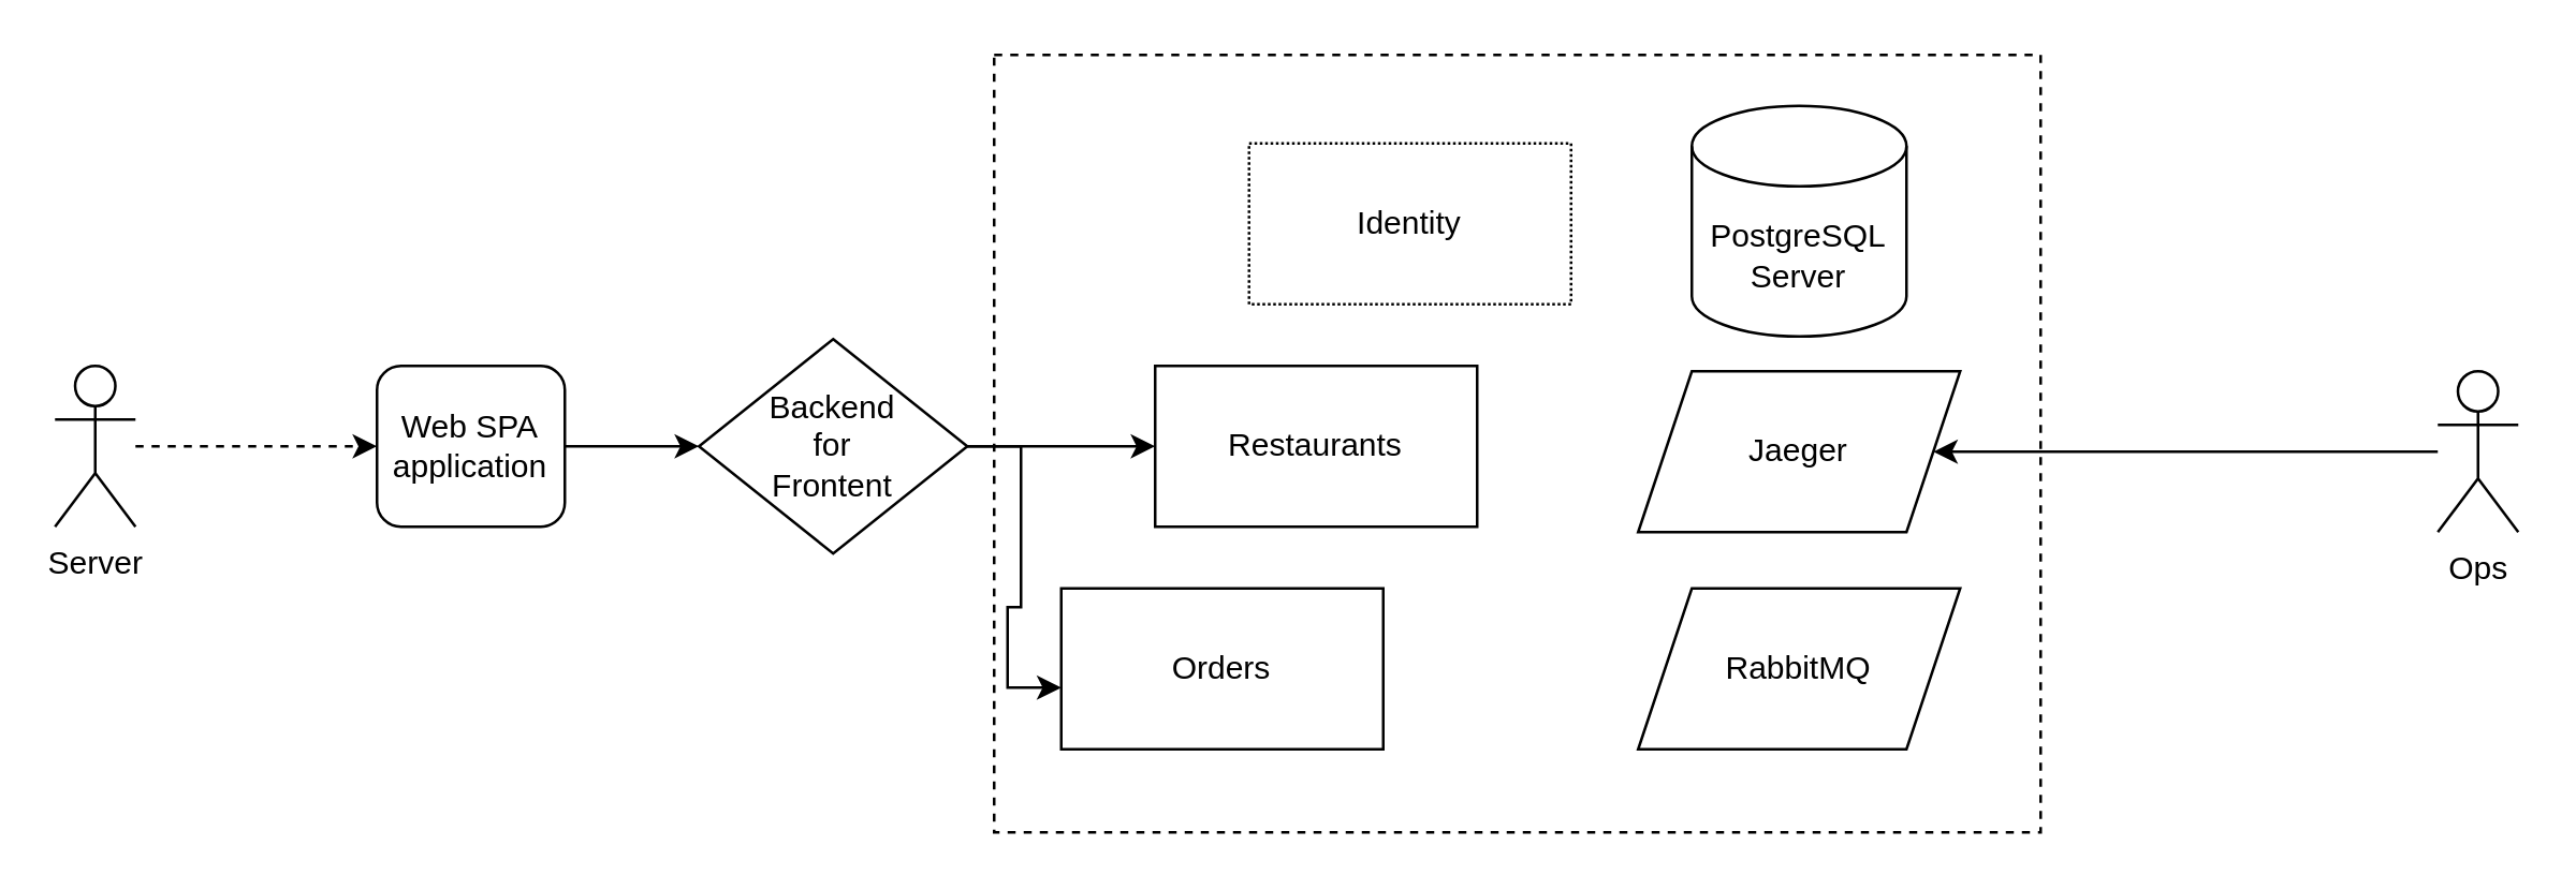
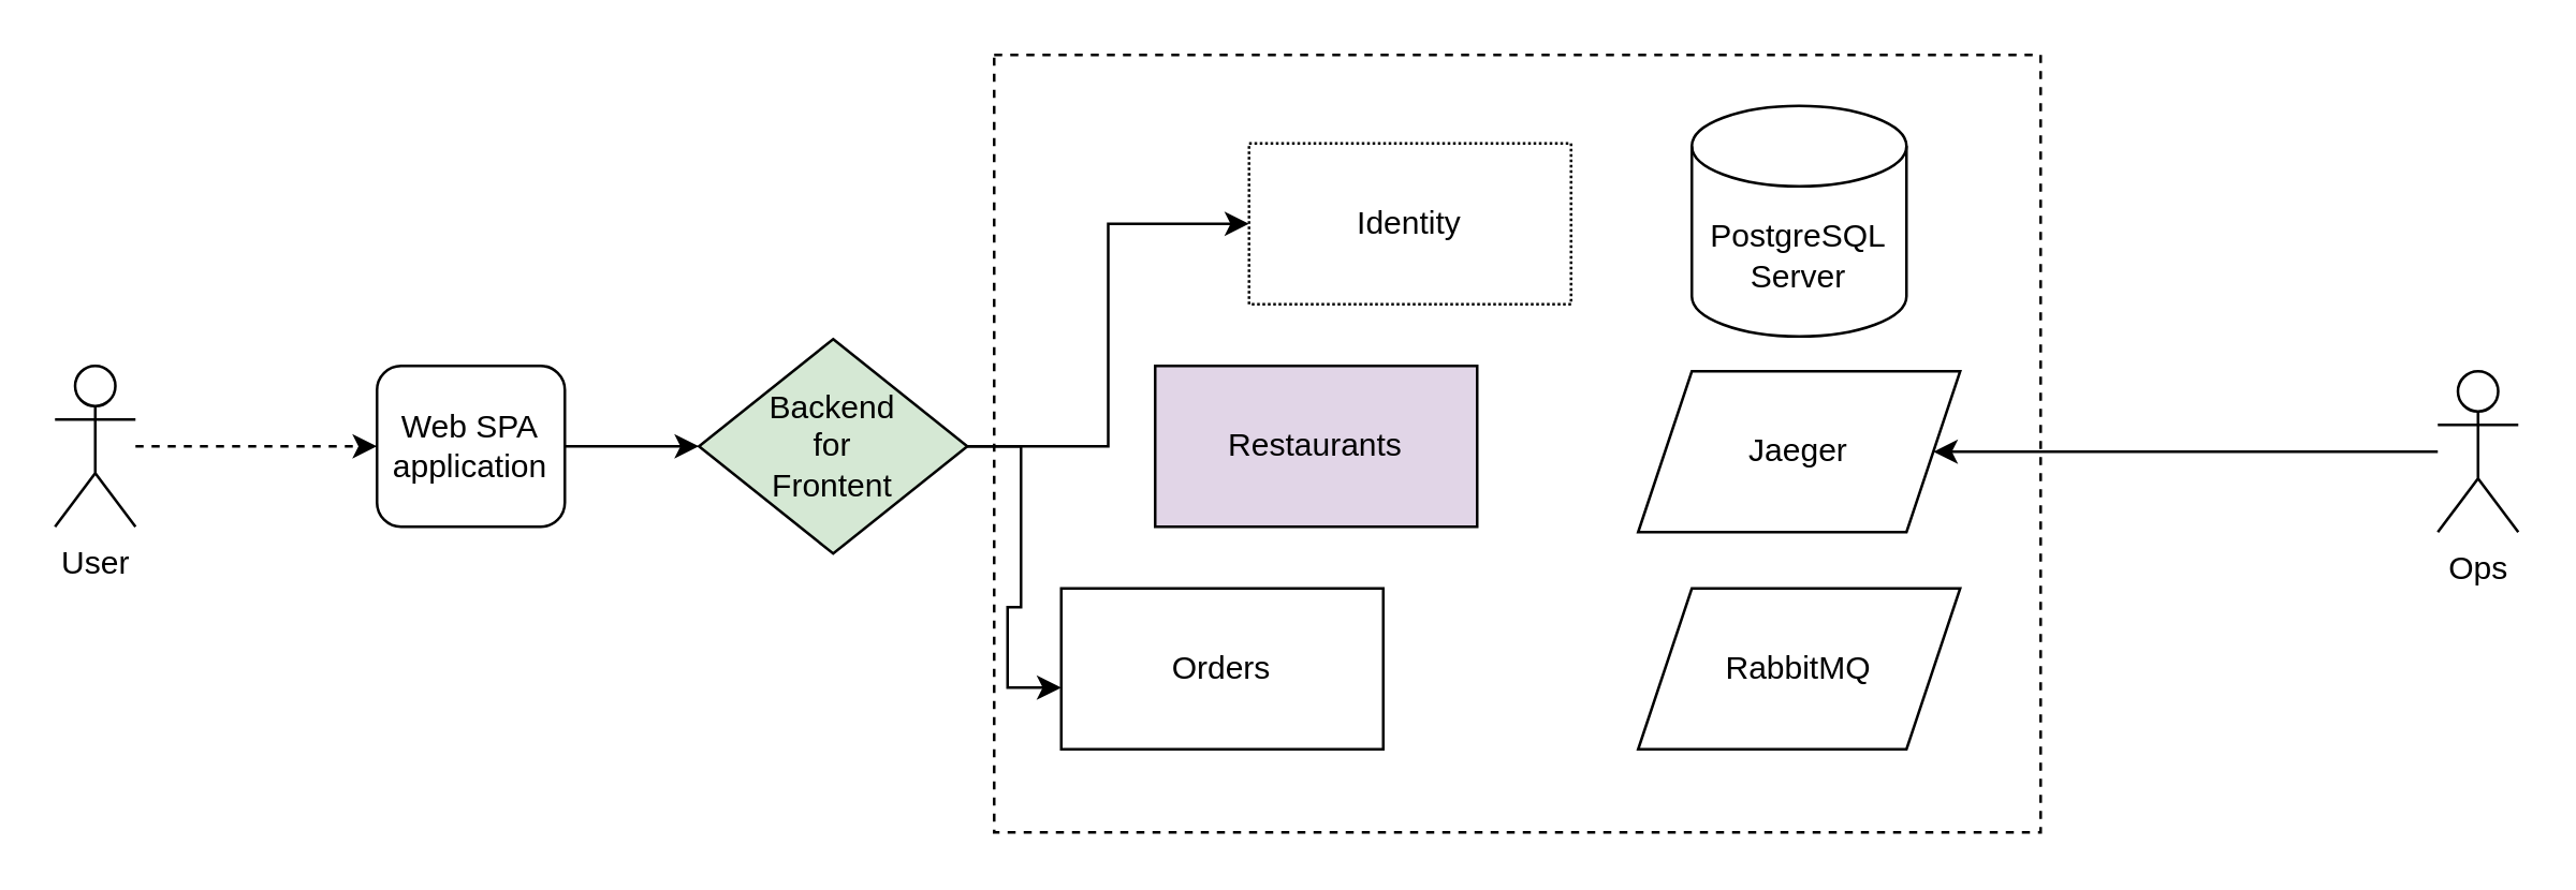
- <mxCell id="9" value="Backend&lt;br&gt;for&lt;br&gt;Frontent" style="rhombus;whiteSpace=wrap;html=1;" vertex="1" parent="1"><mxGeometry x="260" y="126" width="100" height="80" as="geometry" /></mxCell>
+ <mxCell id="9" value="Backend&lt;br&gt;for&lt;br&gt;Frontent" style="rhombus;whiteSpace=wrap;html=1;fillColor=#d5e8d4;" vertex="1" parent="1"><mxGeometry x="260" y="126" width="100" height="80" as="geometry" /></mxCell>
- <mxCell id="7" style="edgeStyle=orthogonalEdgeStyle;rounded=0;orthogonalLoop=1;jettySize=auto;html=1;exitX=1;exitY=0.5;exitDx=0;exitDy=0;" edge="1" parent="1" source="9" target="11"><mxGeometry relative="1" as="geometry" /></mxCell>
+ <mxCell id="7" style="edgeStyle=orthogonalEdgeStyle;rounded=0;orthogonalLoop=1;jettySize=auto;html=1;exitX=1;exitY=0.5;exitDx=0;exitDy=0;entryX=0;entryY=0.5;entryDx=0;entryDy=0;" edge="1" parent="1" source="9" target="10"><mxGeometry relative="1" as="geometry" /></mxCell>
- <mxCell id="11" value="Restaurants" style="rounded=0;whiteSpace=wrap;html=1;" vertex="1" parent="1"><mxGeometry x="430" y="136" width="120" height="60" as="geometry" /></mxCell>
+ <mxCell id="11" value="Restaurants" style="rounded=0;whiteSpace=wrap;html=1;fillColor=#e1d5e7;" vertex="1" parent="1"><mxGeometry x="430" y="136" width="120" height="60" as="geometry" /></mxCell>
- <mxCell id="4" value="Server" style="shape=umlActor;verticalLabelPosition=bottom;verticalAlign=top;html=1;outlineConnect=0;" vertex="1" parent="1"><mxGeometry x="20" y="136" width="30" height="60" as="geometry" /></mxCell>
+ <mxCell id="4" value="User" style="shape=umlActor;verticalLabelPosition=bottom;verticalAlign=top;html=1;outlineConnect=0;" vertex="1" parent="1"><mxGeometry x="20" y="136" width="30" height="60" as="geometry" /></mxCell>
